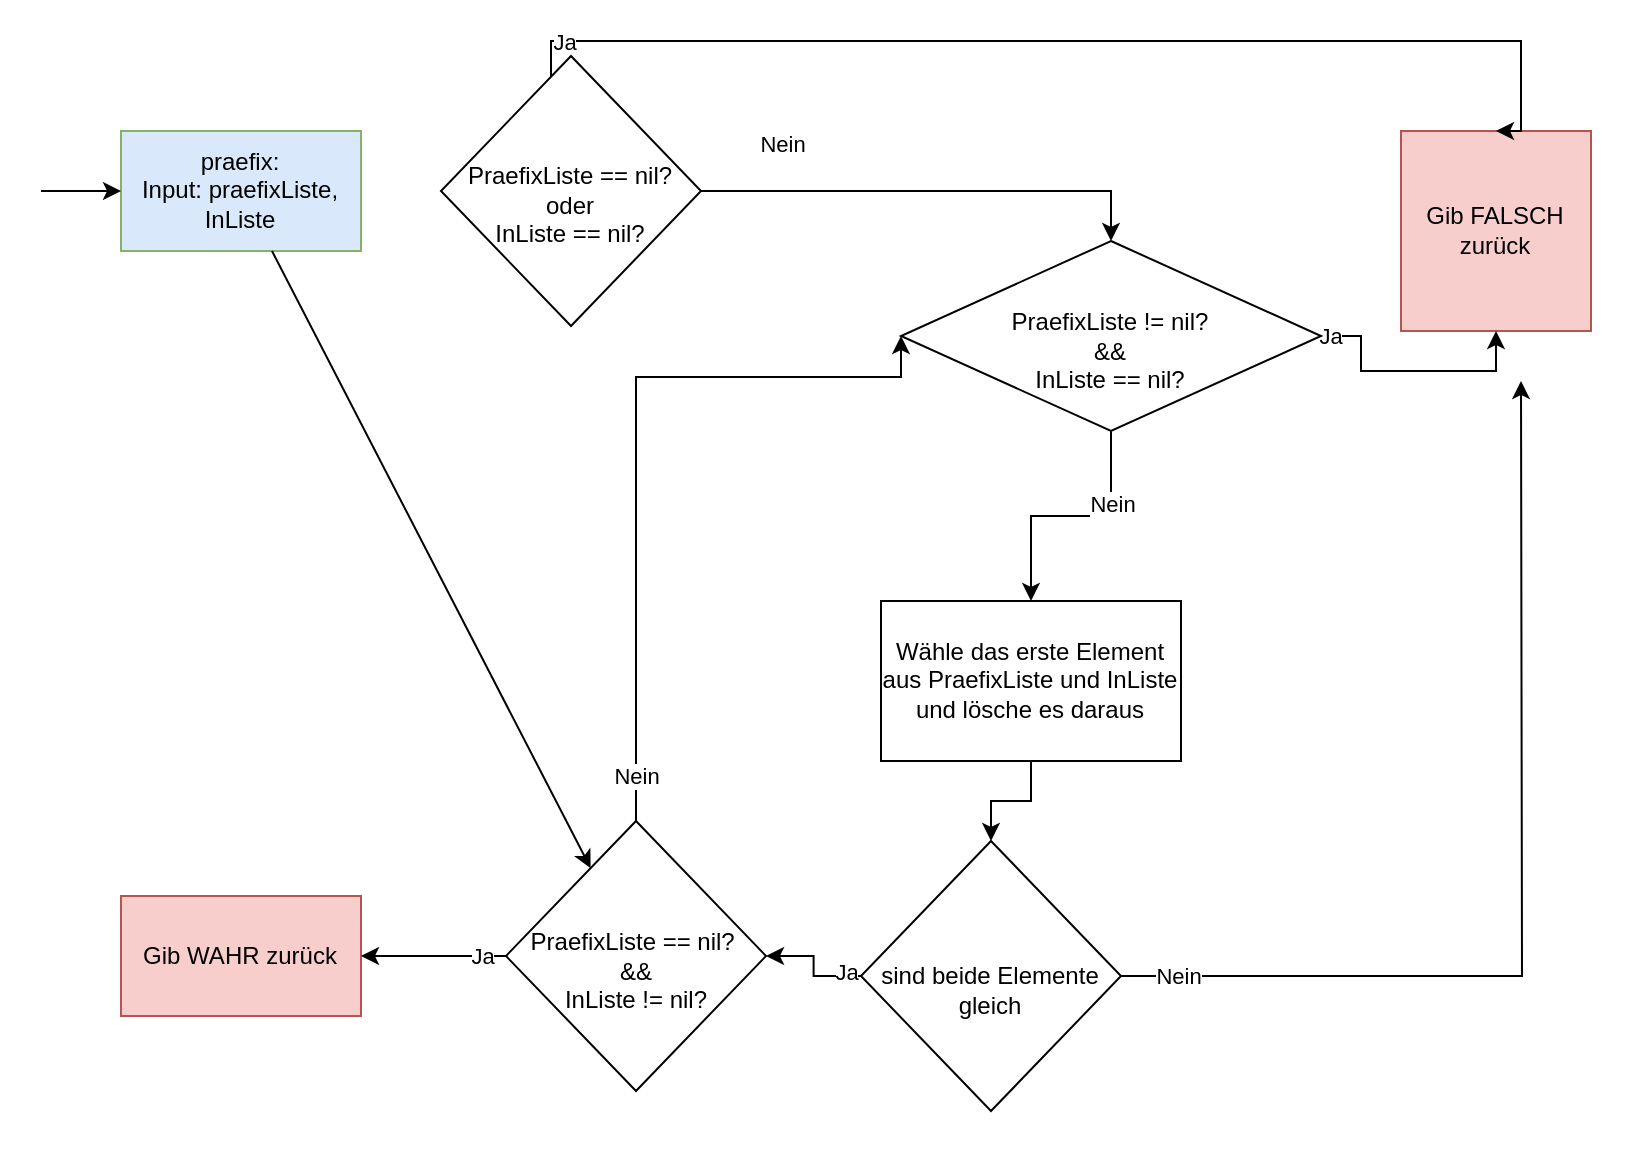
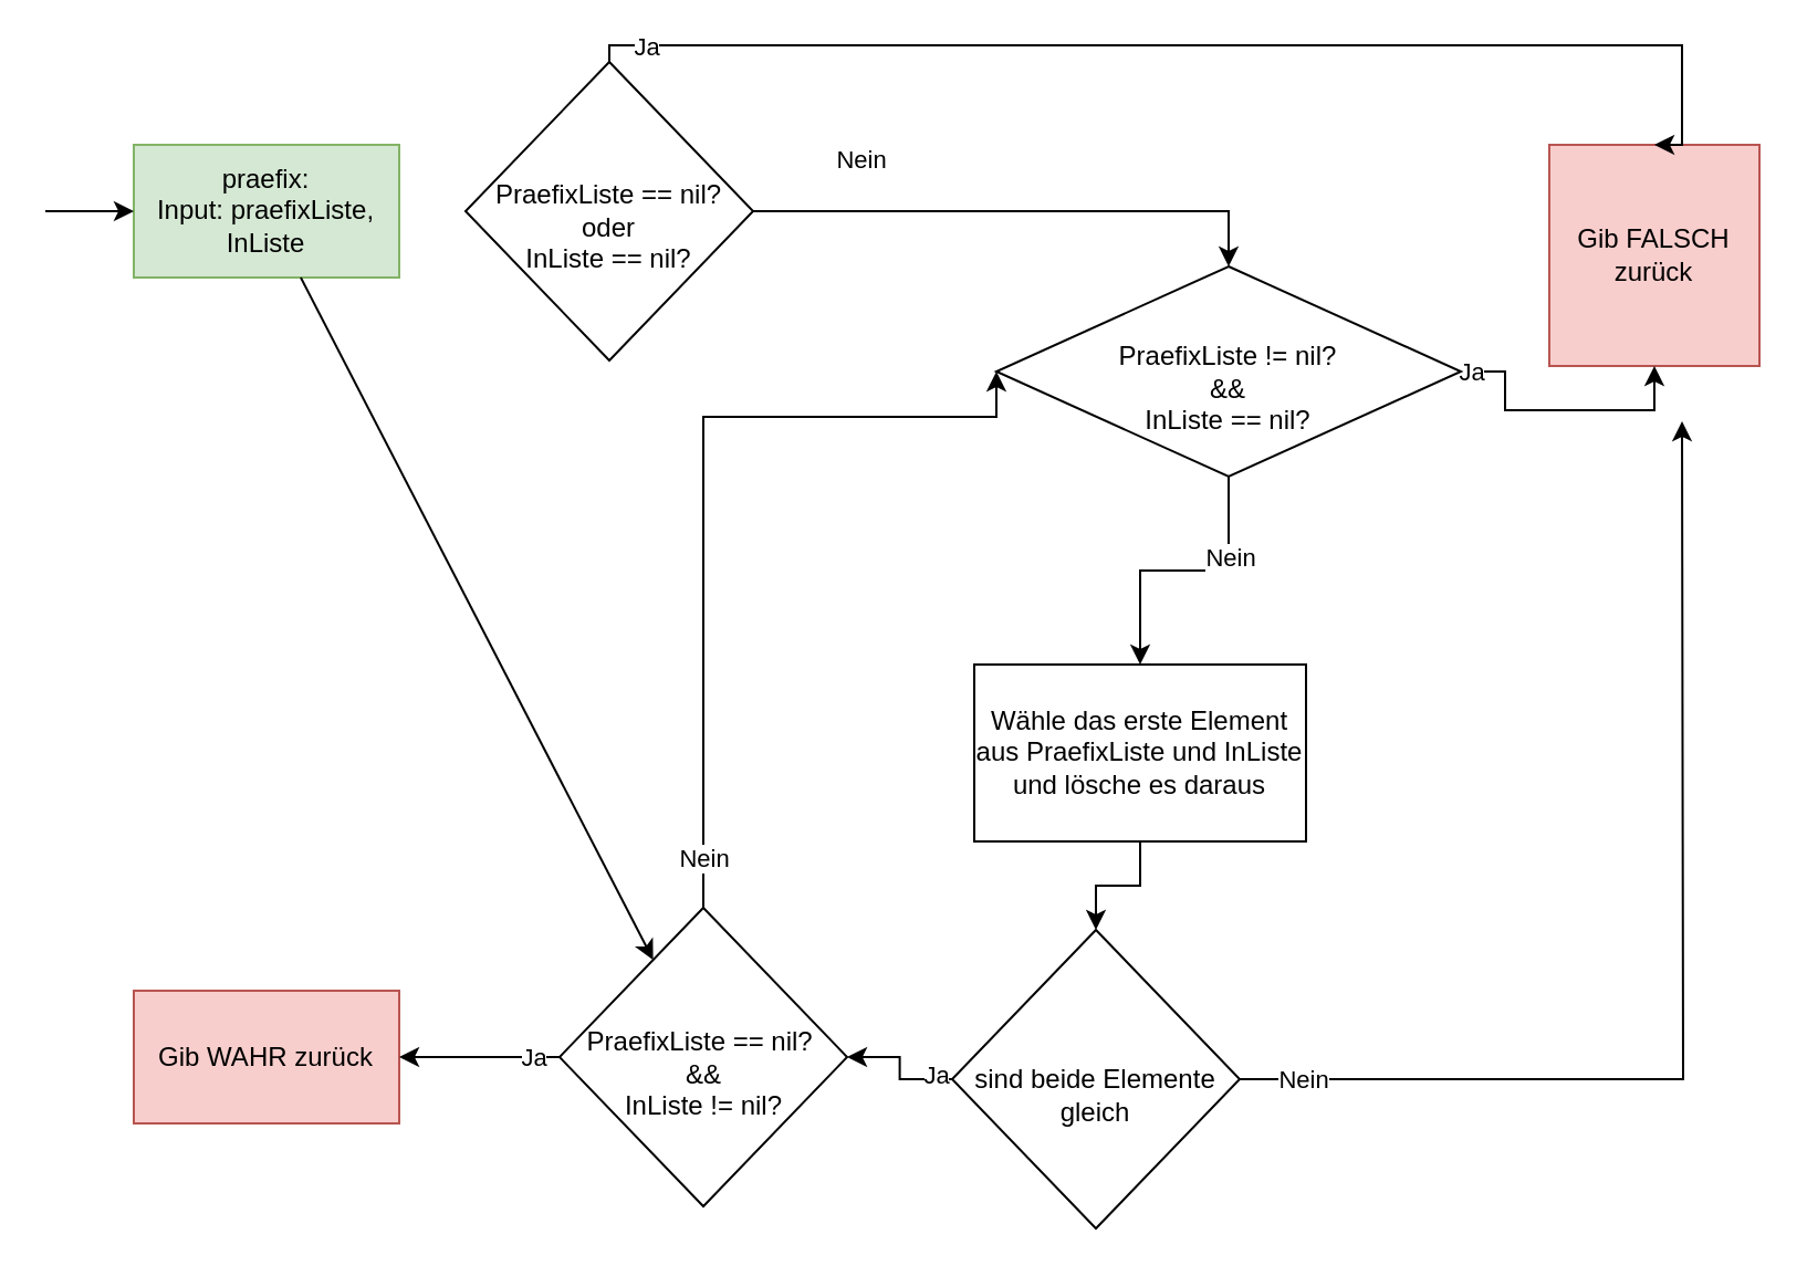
- <mxCell id="2" value="praefix:&lt;br&gt;Input: praefixListe, InListe" style="rounded=0;whiteSpace=wrap;html=1;fillColor=#dae8fc;strokeColor=#82b366;" parent="1" vertex="1"><mxGeometry x="60" y="65" width="120" height="60" as="geometry" /></mxCell>
+ <mxCell id="2" value="praefix:&lt;br&gt;Input: praefixListe, InListe" style="rounded=0;whiteSpace=wrap;html=1;fillColor=#d5e8d4;strokeColor=#82b366;" parent="1" vertex="1"><mxGeometry x="60" y="65" width="120" height="60" as="geometry" /></mxCell>
- <mxCell id="22" value="&lt;br&gt;PraefixListe == nil? &lt;br&gt;oder&lt;br&gt;InListe == nil?" style="rhombus;whiteSpace=wrap;html=1;" parent="1" vertex="1"><mxGeometry x="220" y="27.5" width="130" height="135" as="geometry" /></mxCell>
+ <mxCell id="22" value="&lt;br&gt;PraefixListe == nil? &lt;br&gt;oder&lt;br&gt;InListe == nil?" style="rhombus;whiteSpace=wrap;html=1;" parent="1" vertex="1"><mxGeometry x="210" y="27.5" width="130" height="135" as="geometry" /></mxCell>
